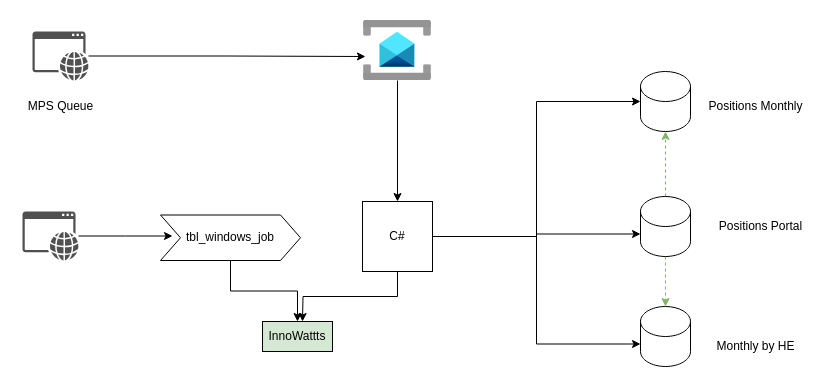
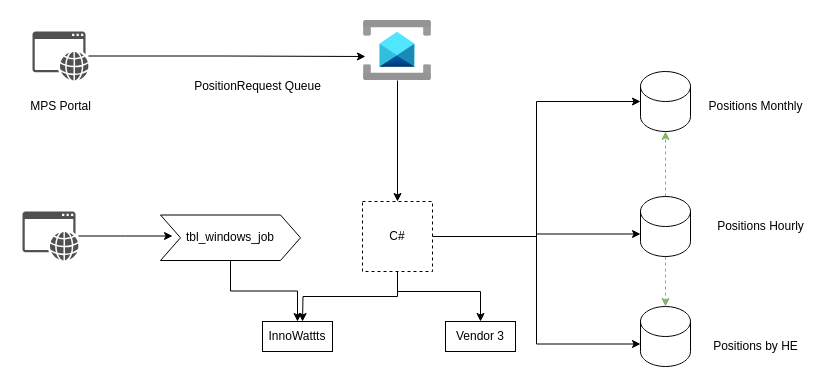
+ <mxCell id="27" value="PositionRequest Queue" style="text;html=1;align=center;verticalAlign=middle;resizable=0;points=[];autosize=1;strokeColor=none;fillColor=none;" vertex="1" parent="1"><mxGeometry x="182" y="71" width="150" height="30" as="geometry" /></mxCell>
- <mxCell id="24" value="MPS Queue" style="text;html=1;align=center;verticalAlign=middle;resizable=0;points=[];autosize=1;strokeColor=none;fillColor=none;" vertex="1" parent="1"><mxGeometry x="20" y="91" width="80" height="30" as="geometry" /></mxCell>
+ <mxCell id="24" value="MPS Portal" style="text;html=1;align=center;verticalAlign=middle;resizable=0;points=[];autosize=1;strokeColor=none;fillColor=none;" vertex="1" parent="1"><mxGeometry x="20" y="91" width="80" height="30" as="geometry" /></mxCell>
- <mxCell id="17" value="Positions Portal" style="text;html=1;align=center;verticalAlign=middle;resizable=0;points=[];autosize=1;strokeColor=none;fillColor=none;" vertex="1" parent="1"><mxGeometry x="705" y="211" width="110" height="30" as="geometry" /></mxCell>
+ <mxCell id="17" value="Positions Hourly" style="text;html=1;align=center;verticalAlign=middle;resizable=0;points=[];autosize=1;strokeColor=none;fillColor=none;" vertex="1" parent="1"><mxGeometry x="705" y="211" width="110" height="30" as="geometry" /></mxCell>
- <mxCell id="11" value="C#" style="whiteSpace=wrap;html=1;aspect=fixed;" vertex="1" parent="1"><mxGeometry x="362" y="201" width="70" height="70" as="geometry" /></mxCell>
+ <mxCell id="11" value="C#" style="whiteSpace=wrap;html=1;aspect=fixed;dashed=1;" vertex="1" parent="1"><mxGeometry x="362" y="201" width="70" height="70" as="geometry" /></mxCell>
+ <mxCell id="10" style="edgeStyle=orthogonalEdgeStyle;rounded=0;orthogonalLoop=1;jettySize=auto;html=1;entryX=0.5;entryY=0;entryDx=0;entryDy=0;" edge="1" parent="1" source="11" target="21"><mxGeometry relative="1" as="geometry"><Array as="points"><mxPoint x="397" y="291" /><mxPoint x="480" y="291" /></Array></mxGeometry></mxCell>
- <mxCell id="20" value="InnoWattts" style="rounded=0;whiteSpace=wrap;html=1;fillColor=#d5e8d4;" vertex="1" parent="1"><mxGeometry x="262" y="321" width="70" height="30" as="geometry" /></mxCell>
+ <mxCell id="20" value="InnoWattts" style="rounded=0;whiteSpace=wrap;html=1;" vertex="1" parent="1"><mxGeometry x="262" y="321" width="70" height="30" as="geometry" /></mxCell>
+ <mxCell id="21" value="Vendor 3" style="rounded=0;whiteSpace=wrap;html=1;" vertex="1" parent="1"><mxGeometry x="445" y="321" width="70" height="30" as="geometry" /></mxCell>
- <mxCell id="19" value="Monthly by HE" style="text;html=1;align=center;verticalAlign=middle;resizable=0;points=[];autosize=1;strokeColor=none;fillColor=none;" vertex="1" parent="1"><mxGeometry x="700" y="331" width="110" height="30" as="geometry" /></mxCell>
+ <mxCell id="19" value="Positions by HE" style="text;html=1;align=center;verticalAlign=middle;resizable=0;points=[];autosize=1;strokeColor=none;fillColor=none;" vertex="1" parent="1"><mxGeometry x="700" y="331" width="110" height="30" as="geometry" /></mxCell>
